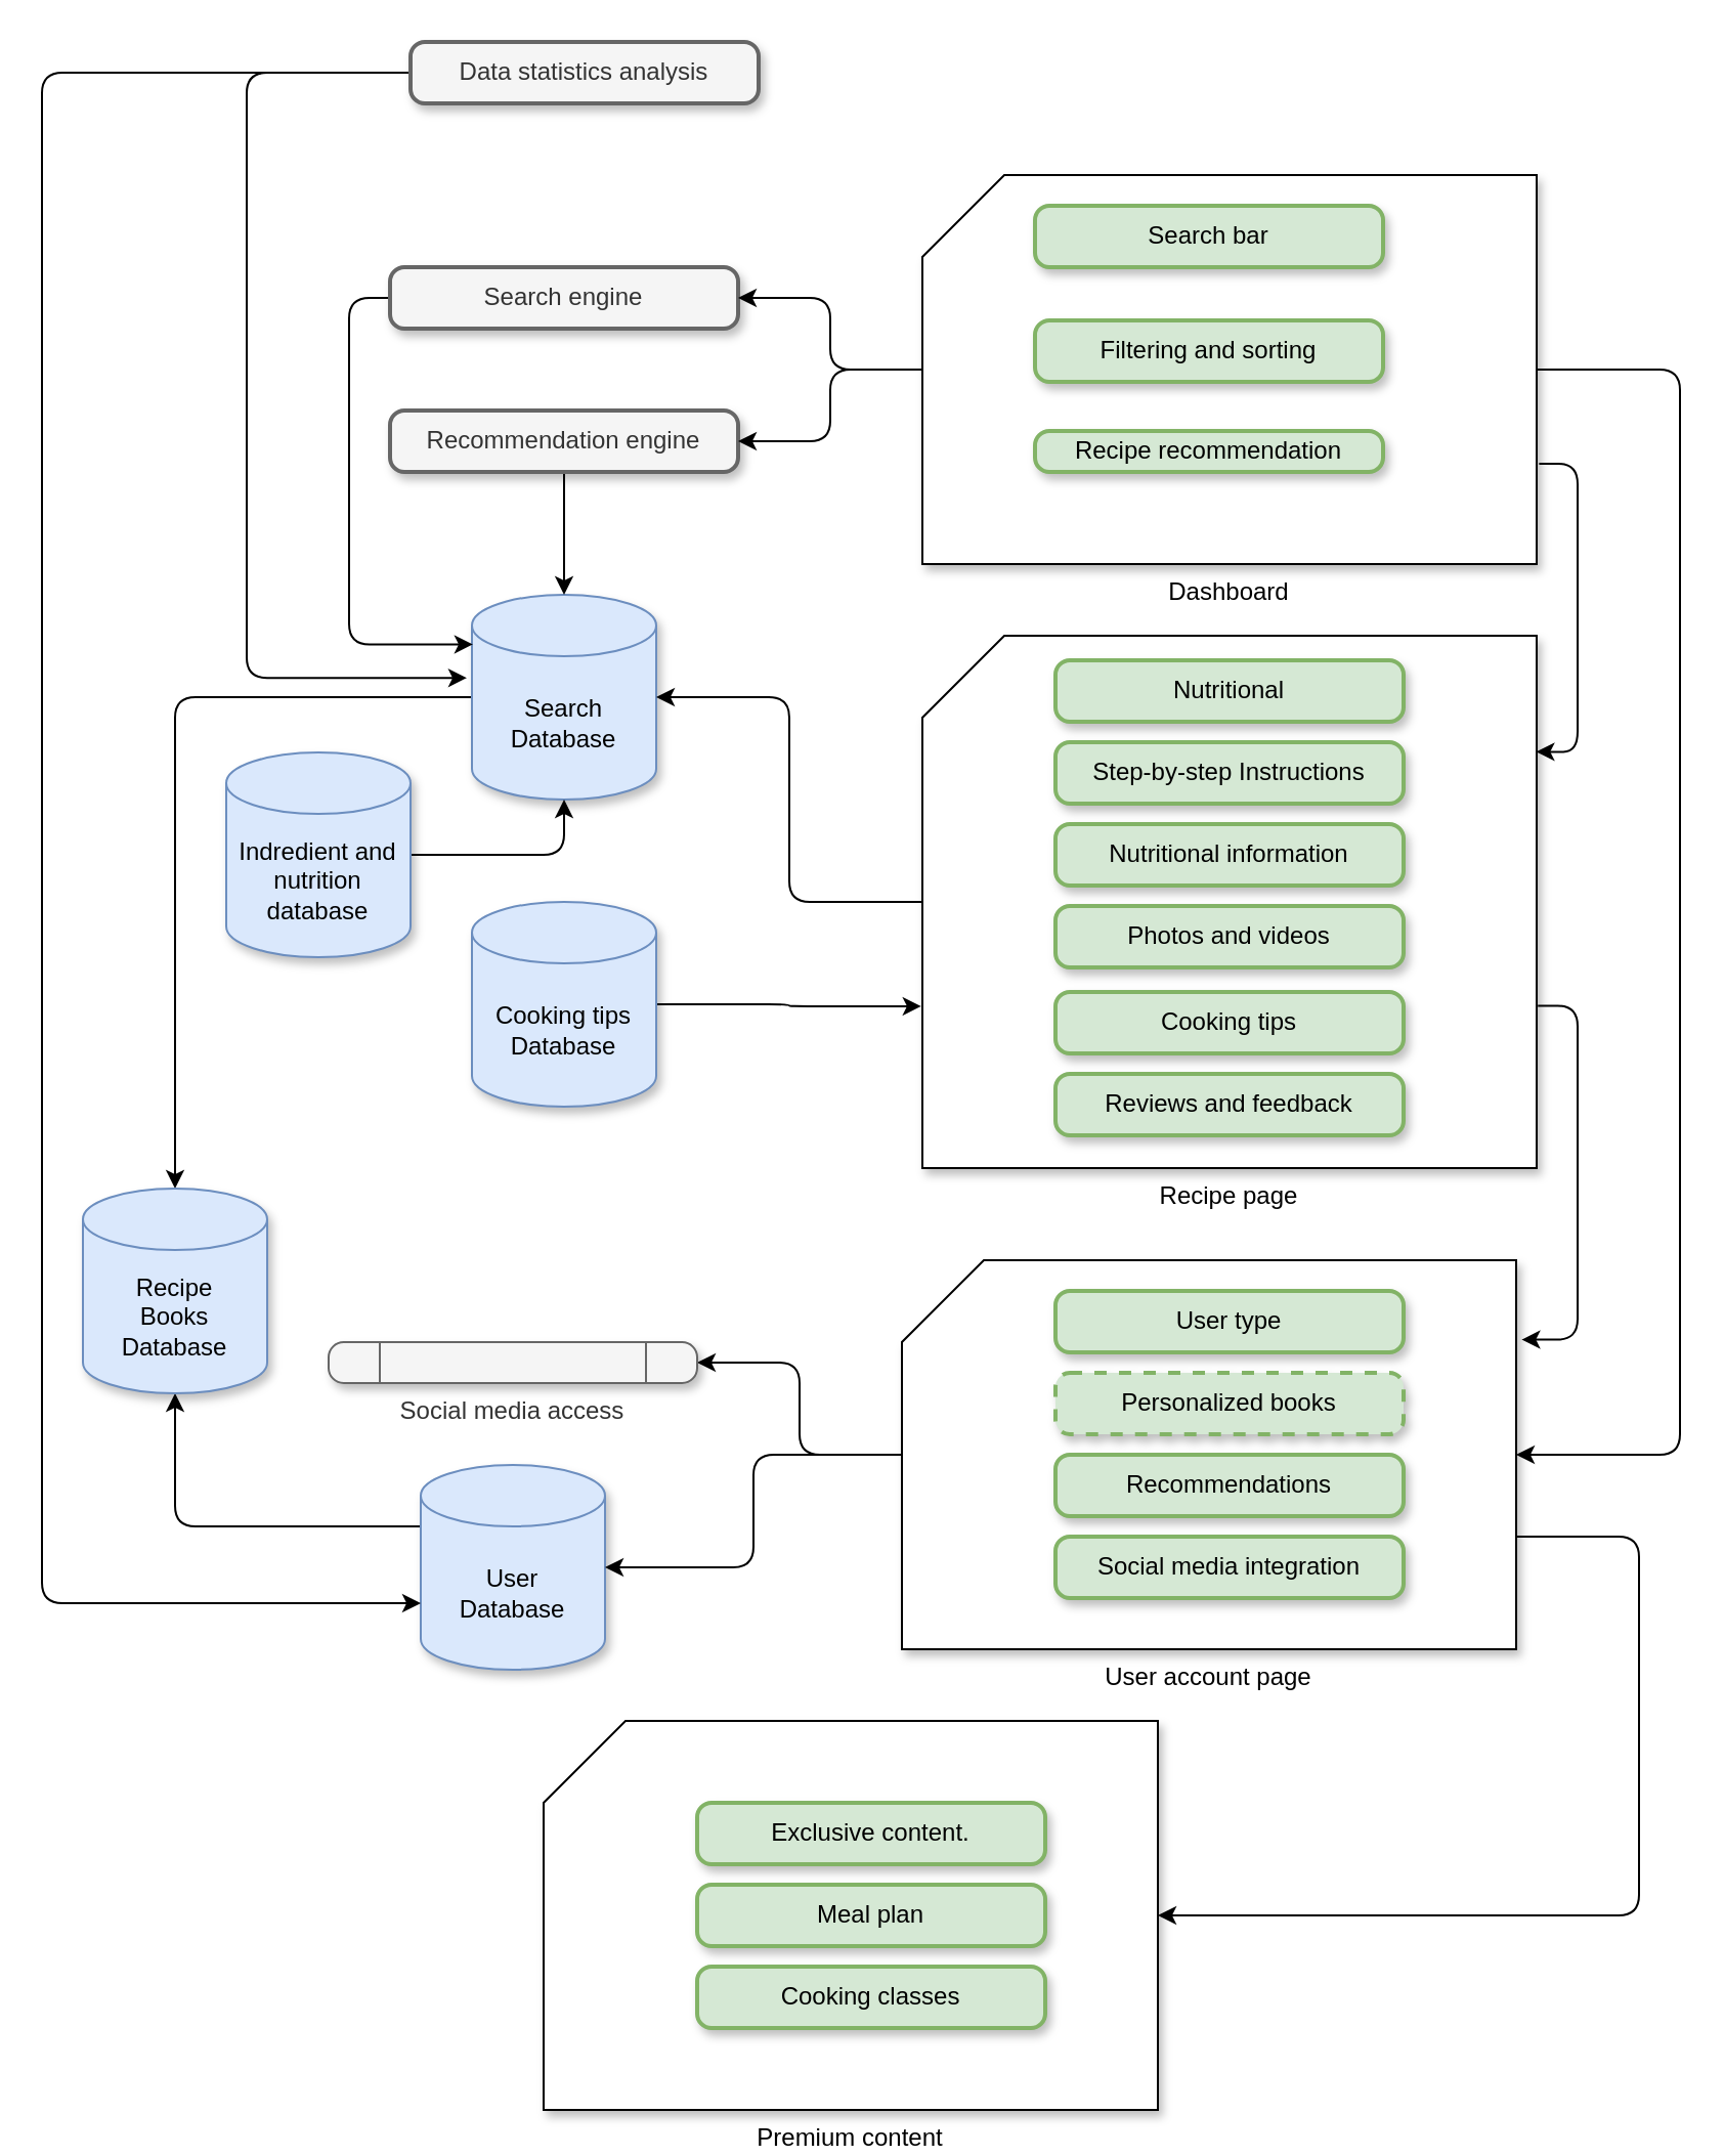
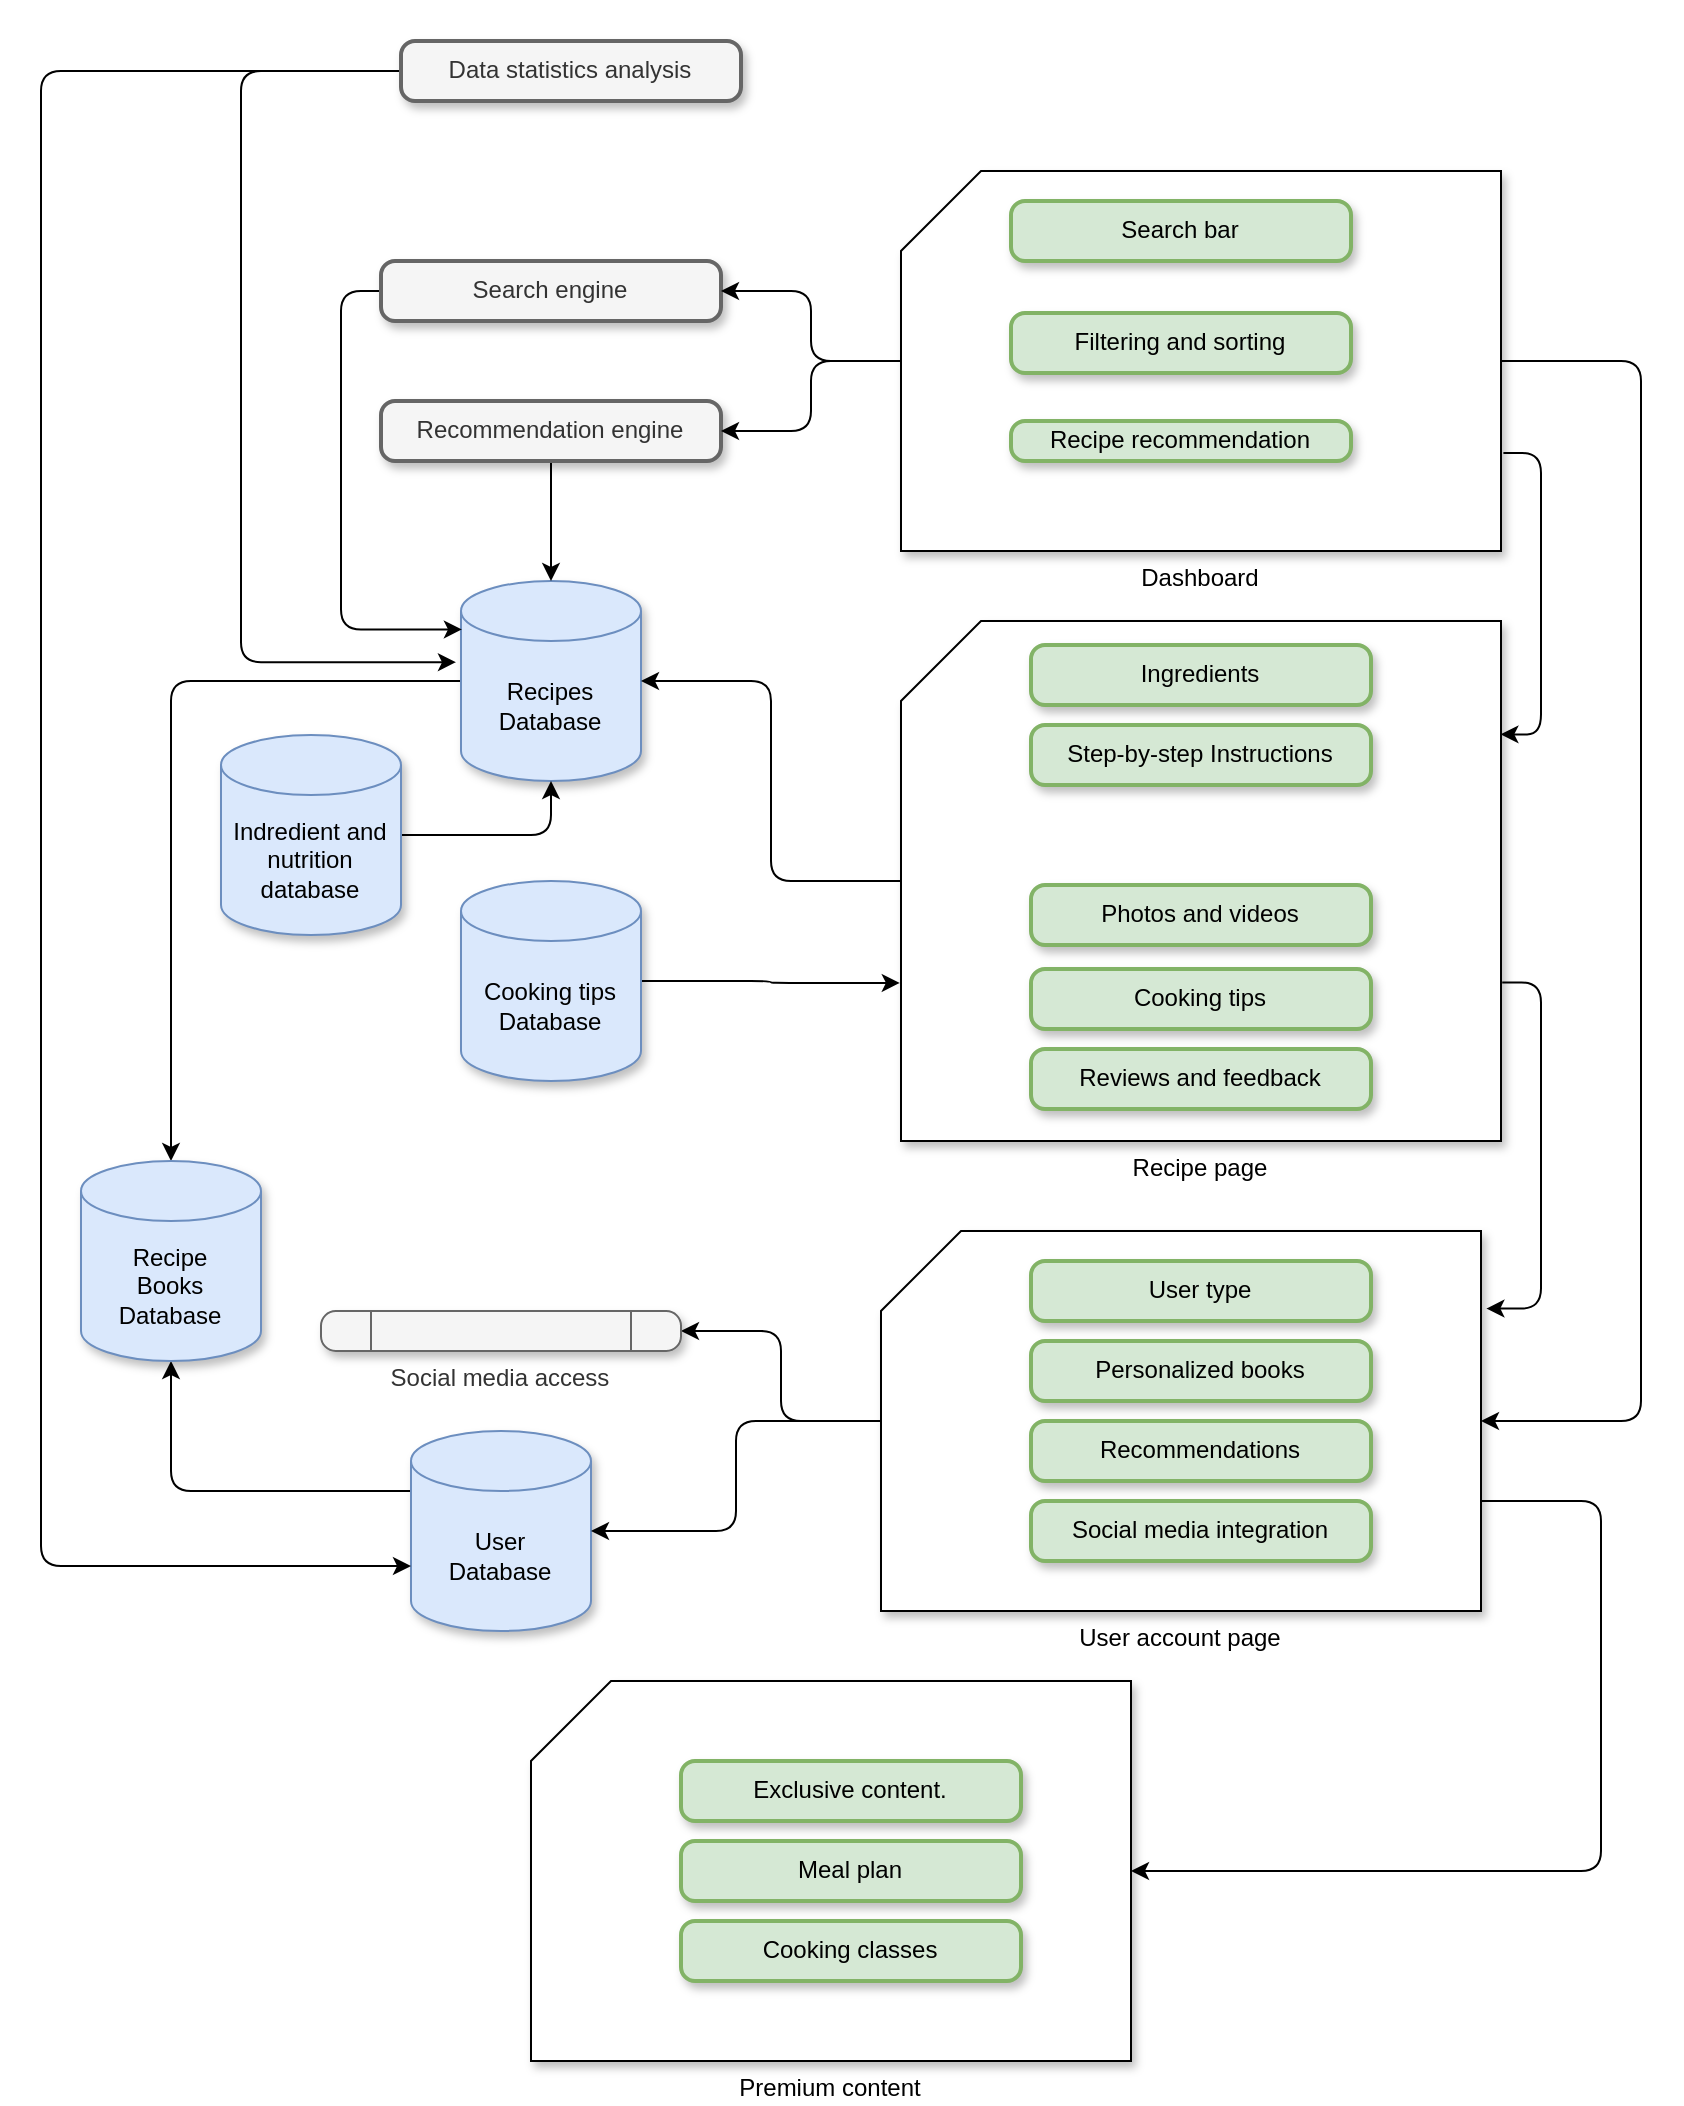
- <mxCell id="32" value="Nutritional" style="rounded=1;whiteSpace=wrap;html=1;absoluteArcSize=1;arcSize=14;strokeWidth=2;fillColor=#d5e8d4;strokeColor=#82b366;glass=0;shadow=1;" vertex="1" parent="1"><mxGeometry x="515" y="322" width="170" height="30" as="geometry" /></mxCell>
+ <mxCell id="32" value="Ingredients" style="rounded=1;whiteSpace=wrap;html=1;absoluteArcSize=1;arcSize=14;strokeWidth=2;fillColor=#d5e8d4;strokeColor=#82b366;glass=0;shadow=1;" vertex="1" parent="1"><mxGeometry x="515" y="322" width="170" height="30" as="geometry" /></mxCell>
- <mxCell id="3" value="Search Database" style="shape=cylinder3;whiteSpace=wrap;html=1;boundedLbl=1;backgroundOutline=1;size=15;fillColor=#dae8fc;strokeColor=#6c8ebf;shadow=1;" vertex="1" parent="1"><mxGeometry x="230" y="290" width="90" height="100" as="geometry" /></mxCell>
+ <mxCell id="3" value="Recipes Database" style="shape=cylinder3;whiteSpace=wrap;html=1;boundedLbl=1;backgroundOutline=1;size=15;fillColor=#dae8fc;strokeColor=#6c8ebf;shadow=1;" vertex="1" parent="1"><mxGeometry x="230" y="290" width="90" height="100" as="geometry" /></mxCell>
- <mxCell id="34" value="Nutritional information" style="rounded=1;whiteSpace=wrap;html=1;absoluteArcSize=1;arcSize=14;strokeWidth=2;fillColor=#d5e8d4;strokeColor=#82b366;glass=0;shadow=1;" vertex="1" parent="1"><mxGeometry x="515" y="402" width="170" height="30" as="geometry" /></mxCell>
- <mxCell id="39" value="Personalized books" style="rounded=1;whiteSpace=wrap;html=1;absoluteArcSize=1;arcSize=14;strokeWidth=2;fillColor=#d5e8d4;strokeColor=#82b366;glass=0;shadow=1;dashed=1;" vertex="1" parent="1"><mxGeometry x="515" y="670" width="170" height="30" as="geometry" /></mxCell>
+ <mxCell id="39" value="Personalized books" style="rounded=1;whiteSpace=wrap;html=1;absoluteArcSize=1;arcSize=14;strokeWidth=2;fillColor=#d5e8d4;strokeColor=#82b366;glass=0;shadow=1;" vertex="1" parent="1"><mxGeometry x="515" y="670" width="170" height="30" as="geometry" /></mxCell>
